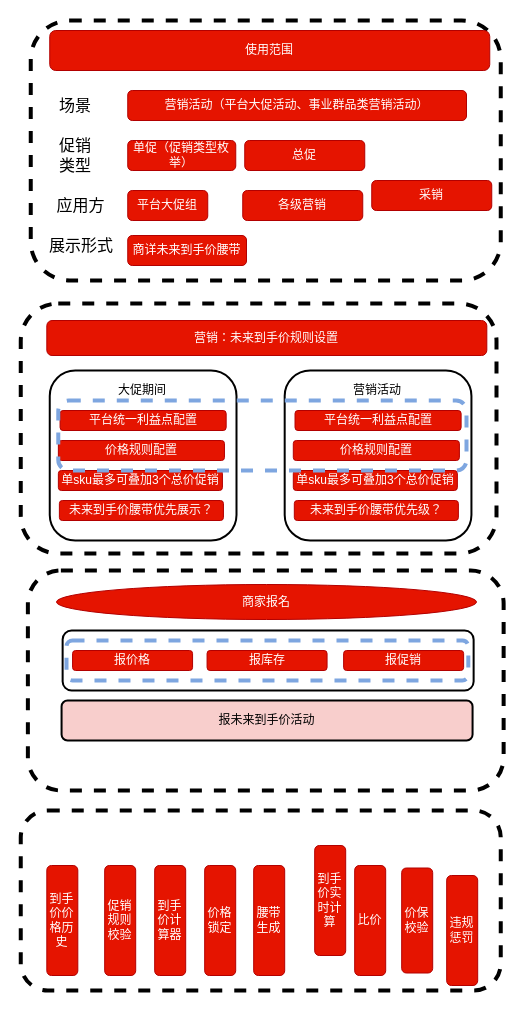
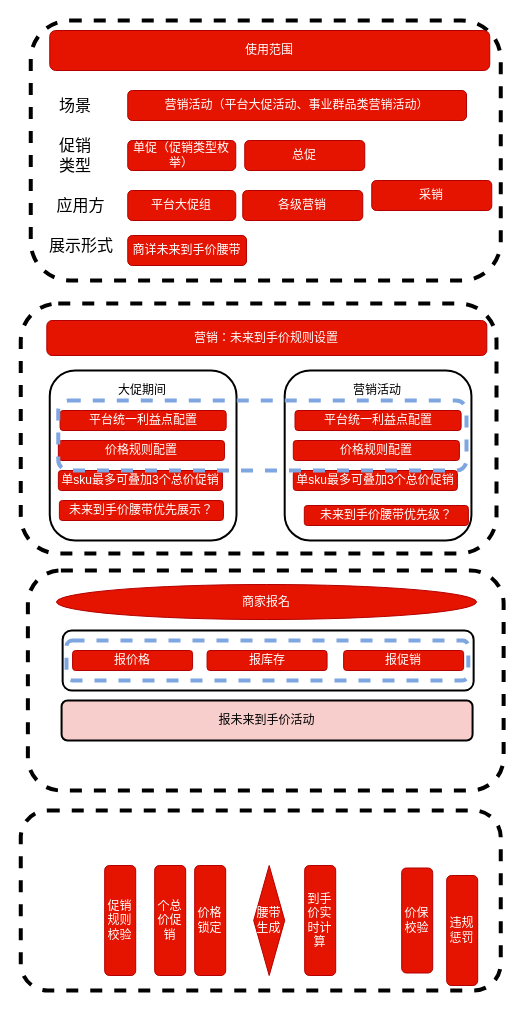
- <mxCell id="28" value="平台大促组" style="rounded=1;whiteSpace=wrap;html=1;fillColor=#e51400;strokeColor=#B20000;fontColor=#ffffff;" vertex="1" parent="1"><mxGeometry x="127.26" y="190" width="80" height="30" as="geometry" /></mxCell>
+ <mxCell id="28" value="平台大促组" style="rounded=1;whiteSpace=wrap;html=1;fillColor=#e51400;strokeColor=#B20000;fontColor=#ffffff;" vertex="1" parent="1"><mxGeometry x="127.26" y="190" width="107.99" height="30" as="geometry" /></mxCell>
- <mxCell id="45" value="未来到手价腰带优先级？" style="rounded=1;whiteSpace=wrap;html=1;fillColor=#e51400;strokeColor=#B20000;fontColor=#ffffff;" vertex="1" parent="1"><mxGeometry x="293.82" y="500" width="164.06" height="20" as="geometry" /></mxCell>
+ <mxCell id="45" value="未来到手价腰带优先级？" style="rounded=1;whiteSpace=wrap;html=1;fillColor=#e51400;strokeColor=#B20000;fontColor=#ffffff;" vertex="1" parent="1"><mxGeometry x="303.82" y="505" width="164.06" height="20" as="geometry" /></mxCell>
- <mxCell id="22" value="到手价实时计算" style="rounded=1;whiteSpace=wrap;html=1;fillColor=#e51400;strokeColor=#B20000;fontColor=#ffffff;" vertex="1" parent="1"><mxGeometry x="314.19" y="845" width="31" height="110" as="geometry" /></mxCell>
+ <mxCell id="22" value="到手价实时计算" style="rounded=1;whiteSpace=wrap;html=1;fillColor=#e51400;strokeColor=#B20000;fontColor=#ffffff;" vertex="1" parent="1"><mxGeometry x="304.19" y="865" width="31" height="110" as="geometry" /></mxCell>
- <mxCell id="16" value="到手价价格历史" style="rounded=1;whiteSpace=wrap;html=1;fillColor=#e51400;strokeColor=#B20000;fontColor=#ffffff;" vertex="1" parent="1"><mxGeometry x="46.32" y="865" width="31" height="110" as="geometry" /></mxCell>
- <mxCell id="18" value="到手价计算器" style="rounded=1;whiteSpace=wrap;html=1;fillColor=#e51400;strokeColor=#B20000;fontColor=#ffffff;" vertex="1" parent="1"><mxGeometry x="154.19" y="865" width="31" height="110" as="geometry" /></mxCell>
+ <mxCell id="18" value="个总价促销" style="rounded=1;whiteSpace=wrap;html=1;fillColor=#e51400;strokeColor=#B20000;fontColor=#ffffff;" vertex="1" parent="1"><mxGeometry x="154.19" y="865" width="31" height="110" as="geometry" /></mxCell>
- <mxCell id="19" value="价格锁定" style="rounded=1;whiteSpace=wrap;html=1;fillColor=#e51400;strokeColor=#B20000;fontColor=#ffffff;" vertex="1" parent="1"><mxGeometry x="204.19" y="865" width="31" height="110" as="geometry" /></mxCell>
+ <mxCell id="19" value="价格锁定" style="rounded=1;whiteSpace=wrap;html=1;fillColor=#e51400;strokeColor=#B20000;fontColor=#ffffff;" vertex="1" parent="1"><mxGeometry x="194.19" y="865" width="31" height="110" as="geometry" /></mxCell>
- <mxCell id="20" value="腰带生成" style="rounded=1;whiteSpace=wrap;html=1;fillColor=#e51400;strokeColor=#B20000;fontColor=#ffffff;" vertex="1" parent="1"><mxGeometry x="253.19" y="865" width="31" height="110" as="geometry" /></mxCell>
+ <mxCell id="20" value="腰带生成" style="rhombus;whiteSpace=wrap;html=1;fillColor=#e51400;strokeColor=#B20000;fontColor=#ffffff;" vertex="1" parent="1"><mxGeometry x="253.19" y="865" width="31" height="110" as="geometry" /></mxCell>
- <mxCell id="21" value="比价" style="rounded=1;whiteSpace=wrap;html=1;fillColor=#e51400;strokeColor=#B20000;fontColor=#ffffff;" vertex="1" parent="1"><mxGeometry x="354.19" y="865" width="31" height="110" as="geometry" /></mxCell>
